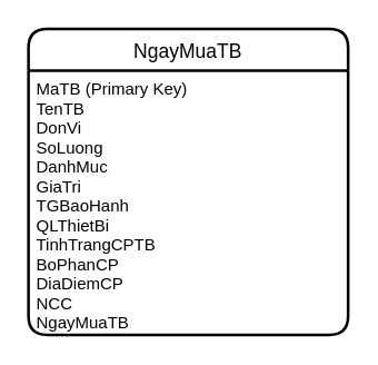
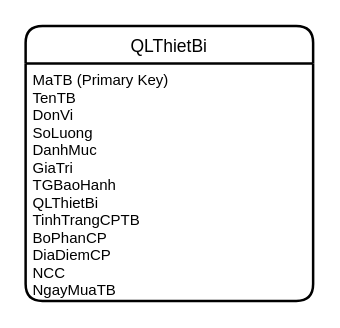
- <mxCell id="2" value="NgayMuaTB" style="swimlane;childLayout=stackLayout;horizontal=1;startSize=30;horizontalStack=0;rounded=1;fontSize=14;fontStyle=0;strokeWidth=2;resizeParent=0;resizeLast=1;shadow=0;dashed=0;align=center;" vertex="1" parent="1"><mxGeometry x="20" y="20" width="230" height="220" as="geometry"><mxRectangle x="340" y="240" width="90" height="30" as="alternateBounds" /></mxGeometry></mxCell>
+ <mxCell id="2" value="QLThietBi" style="swimlane;childLayout=stackLayout;horizontal=1;startSize=30;horizontalStack=0;rounded=1;fontSize=14;fontStyle=0;strokeWidth=2;resizeParent=0;resizeLast=1;shadow=0;dashed=0;align=center;" vertex="1" parent="1"><mxGeometry x="20" y="20" width="230" height="220" as="geometry"><mxRectangle x="340" y="240" width="90" height="30" as="alternateBounds" /></mxGeometry></mxCell>
